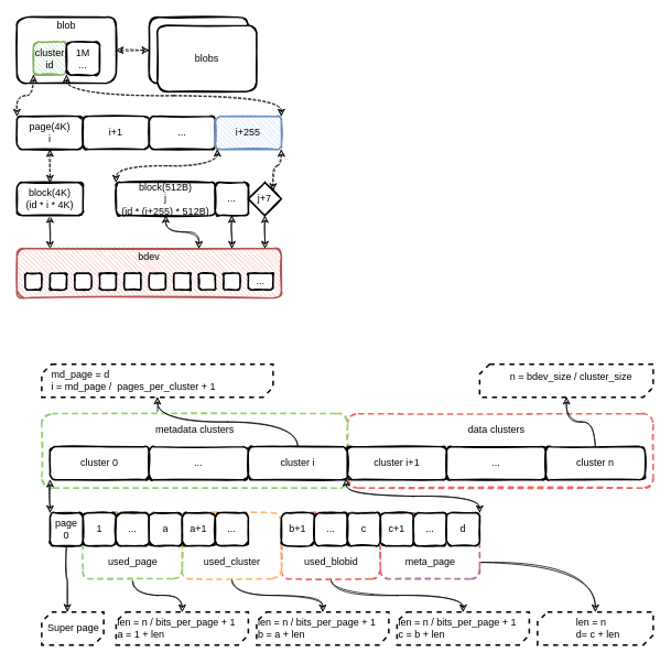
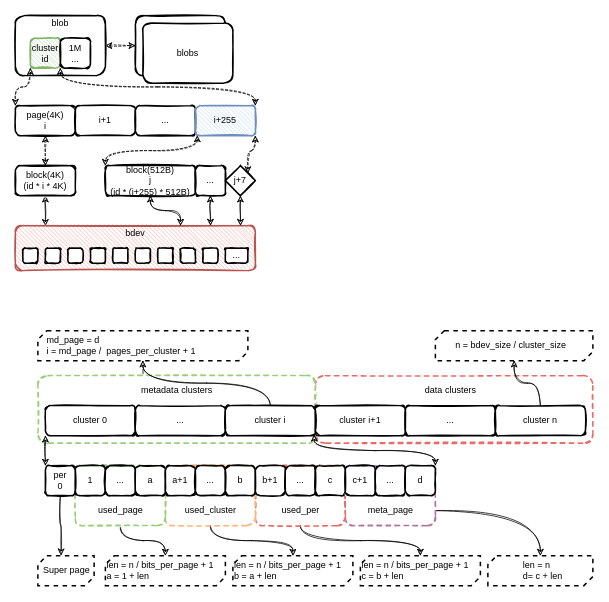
- <mxCell id="81" value="n = bdev_size / cluster_size" style="text;html=1;align=left;verticalAlign=middle;resizable=0;points=[];autosize=1;strokeColor=none;" vertex="1" parent="1"><mxGeometry x="615" y="445" width="160" height="20" as="geometry" /></mxCell>
+ <mxCell id="81" value="n = bdev_size / cluster_size" style="text;html=1;align=left;verticalAlign=middle;resizable=0;points=[];autosize=1;strokeColor=none;" vertex="1" parent="1"><mxGeometry x="605" y="450" width="160" height="20" as="geometry" /></mxCell>
- <mxCell id="51" value="page&lt;br&gt;0" style="rounded=1;whiteSpace=wrap;html=1;strokeWidth=2;fillWeight=1;hachureGap=4;hachureAngle=45;sketch=1;" vertex="1" parent="1"><mxGeometry x="60" y="620" width="40" height="40" as="geometry" /></mxCell>
+ <mxCell id="51" value="per&lt;br&gt;0" style="rounded=1;whiteSpace=wrap;html=1;strokeWidth=2;fillWeight=1;hachureGap=4;hachureAngle=45;sketch=1;" vertex="1" parent="1"><mxGeometry x="60" y="620" width="40" height="40" as="geometry" /></mxCell>
+ <mxCell id="67" value="b" style="rounded=1;whiteSpace=wrap;html=1;strokeWidth=2;fillWeight=1;hachureGap=4;hachureAngle=45;sketch=1;" vertex="1" parent="1"><mxGeometry x="300" y="620" width="40" height="40" as="geometry" /></mxCell>
- <mxCell id="75" value="used_blobid" style="text;html=1;align=center;verticalAlign=middle;resizable=0;points=[];autosize=1;strokeColor=none;" vertex="1" parent="1"><mxGeometry x="360" y="670" width="80" height="20" as="geometry" /></mxCell>
+ <mxCell id="75" value="used_per" style="text;html=1;align=center;verticalAlign=middle;resizable=0;points=[];autosize=1;strokeColor=none;" vertex="1" parent="1"><mxGeometry x="360" y="670" width="80" height="20" as="geometry" /></mxCell>
